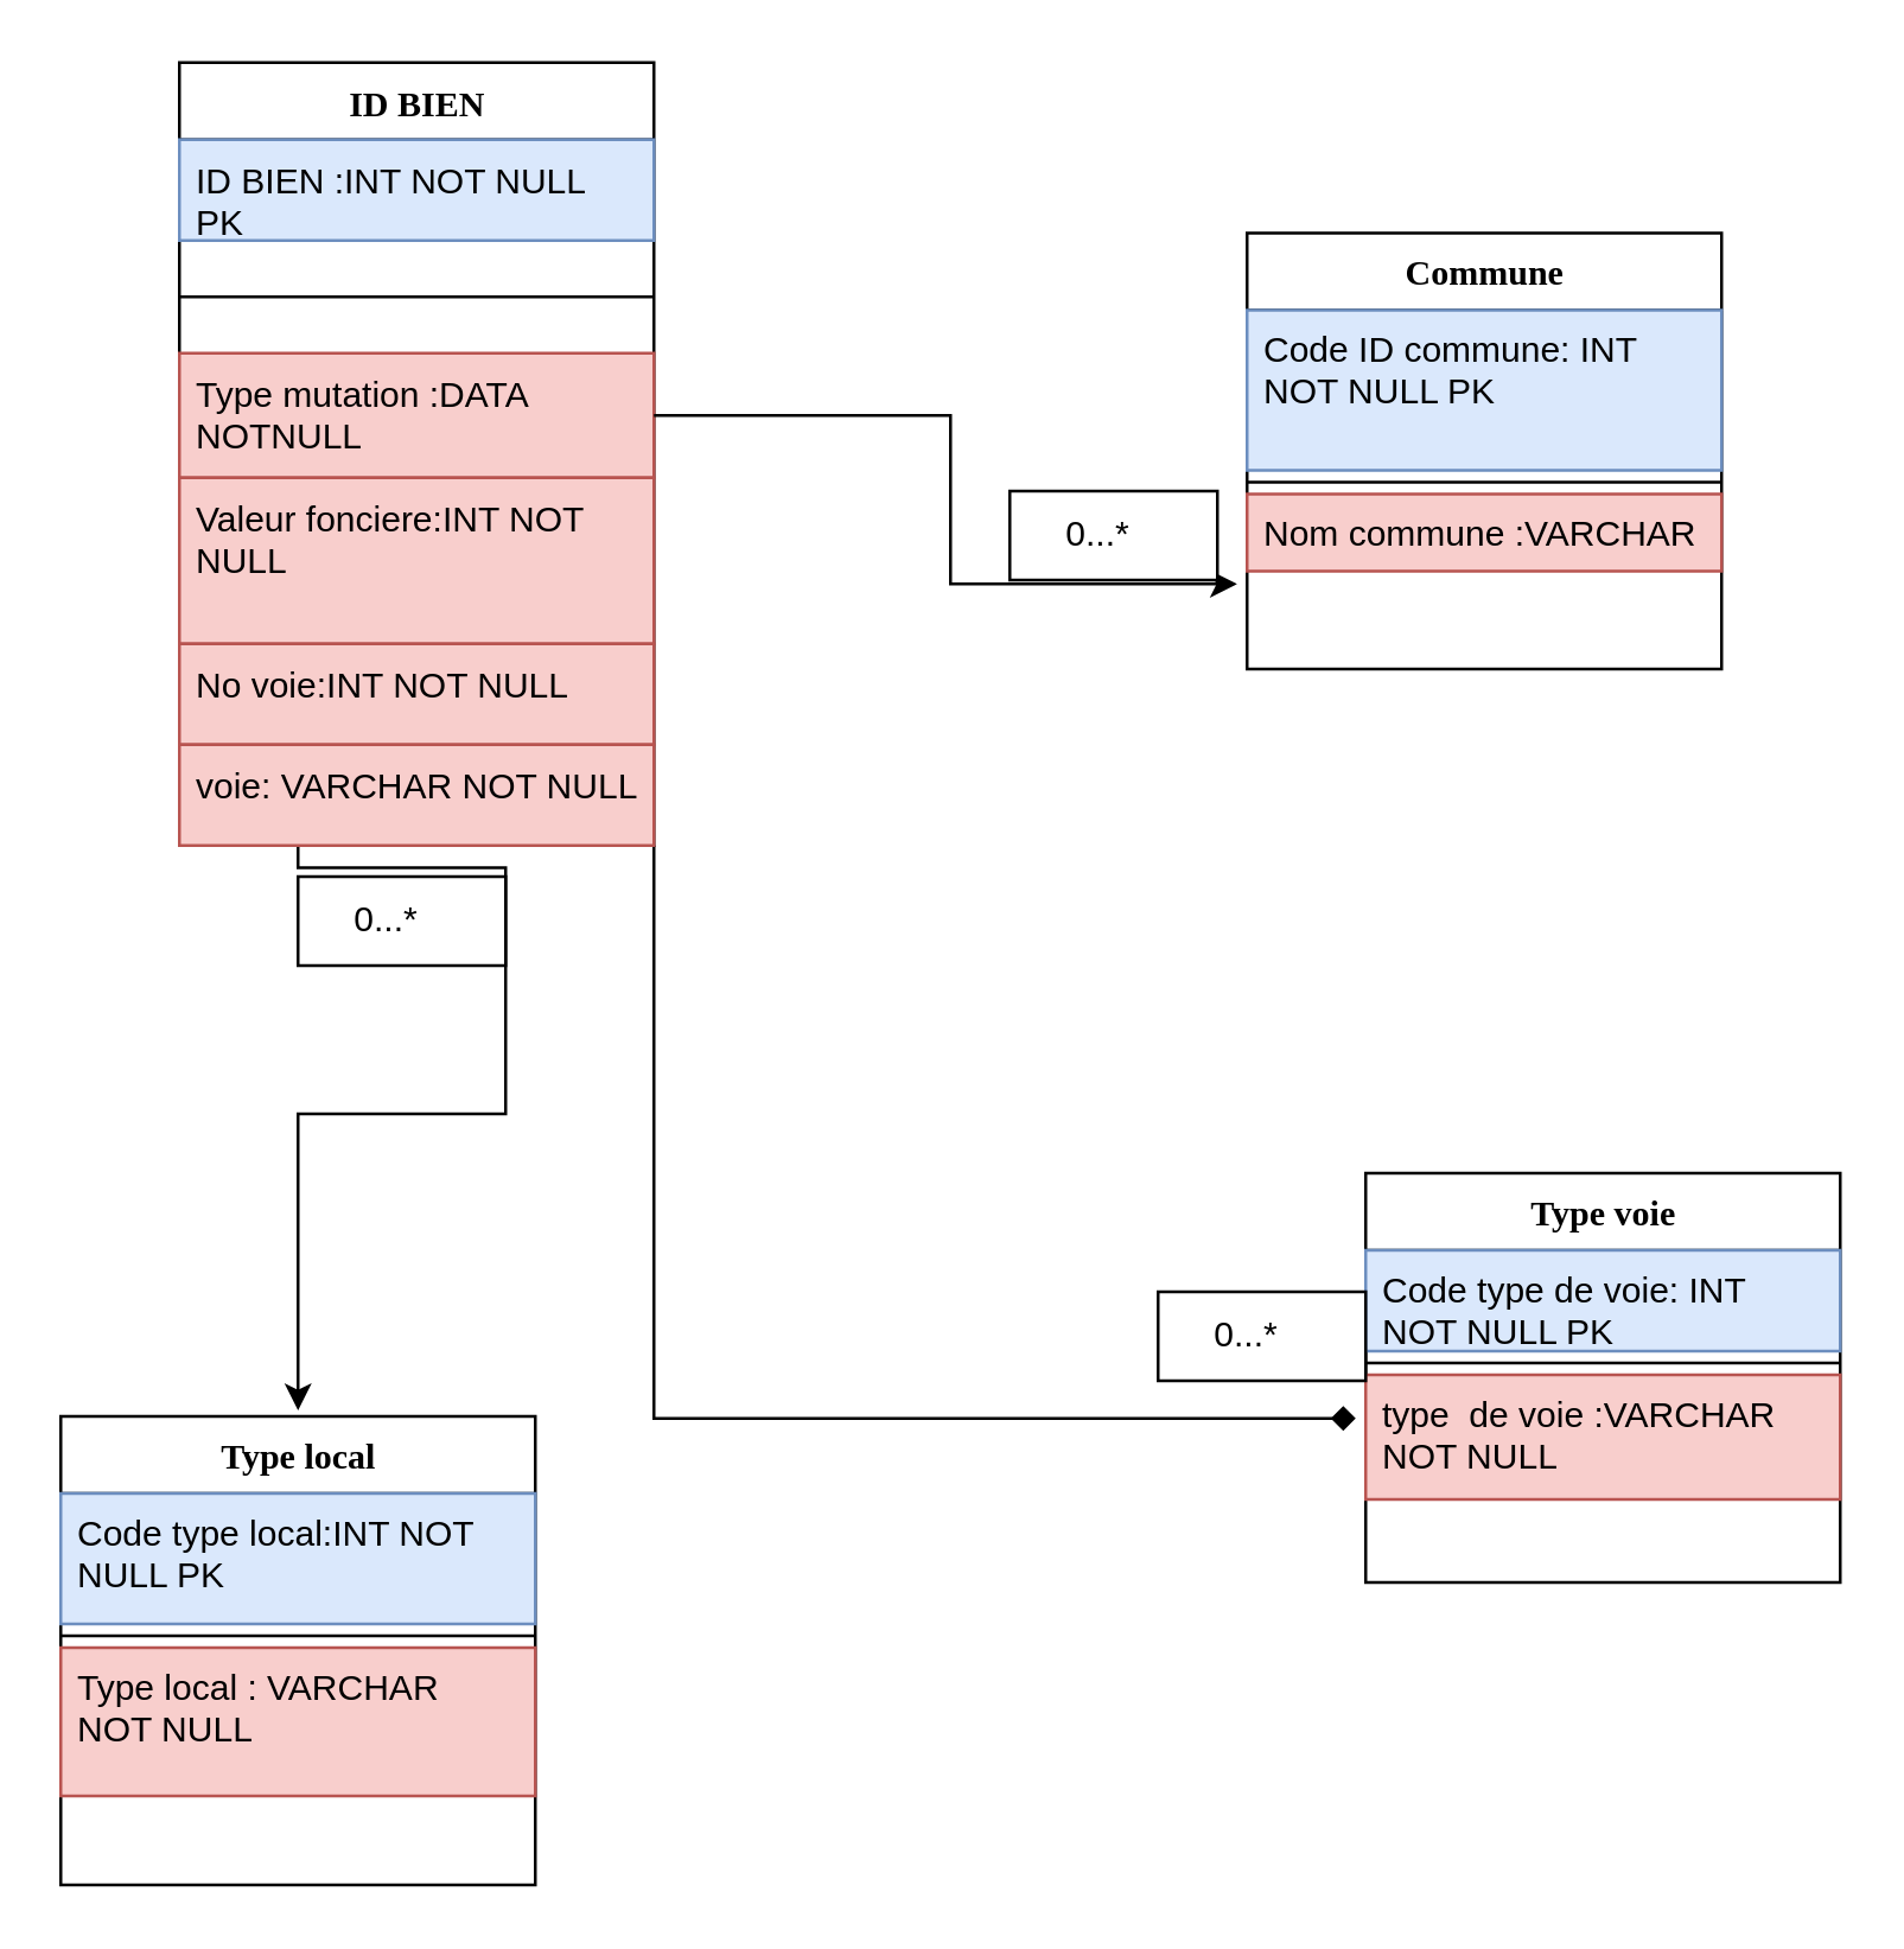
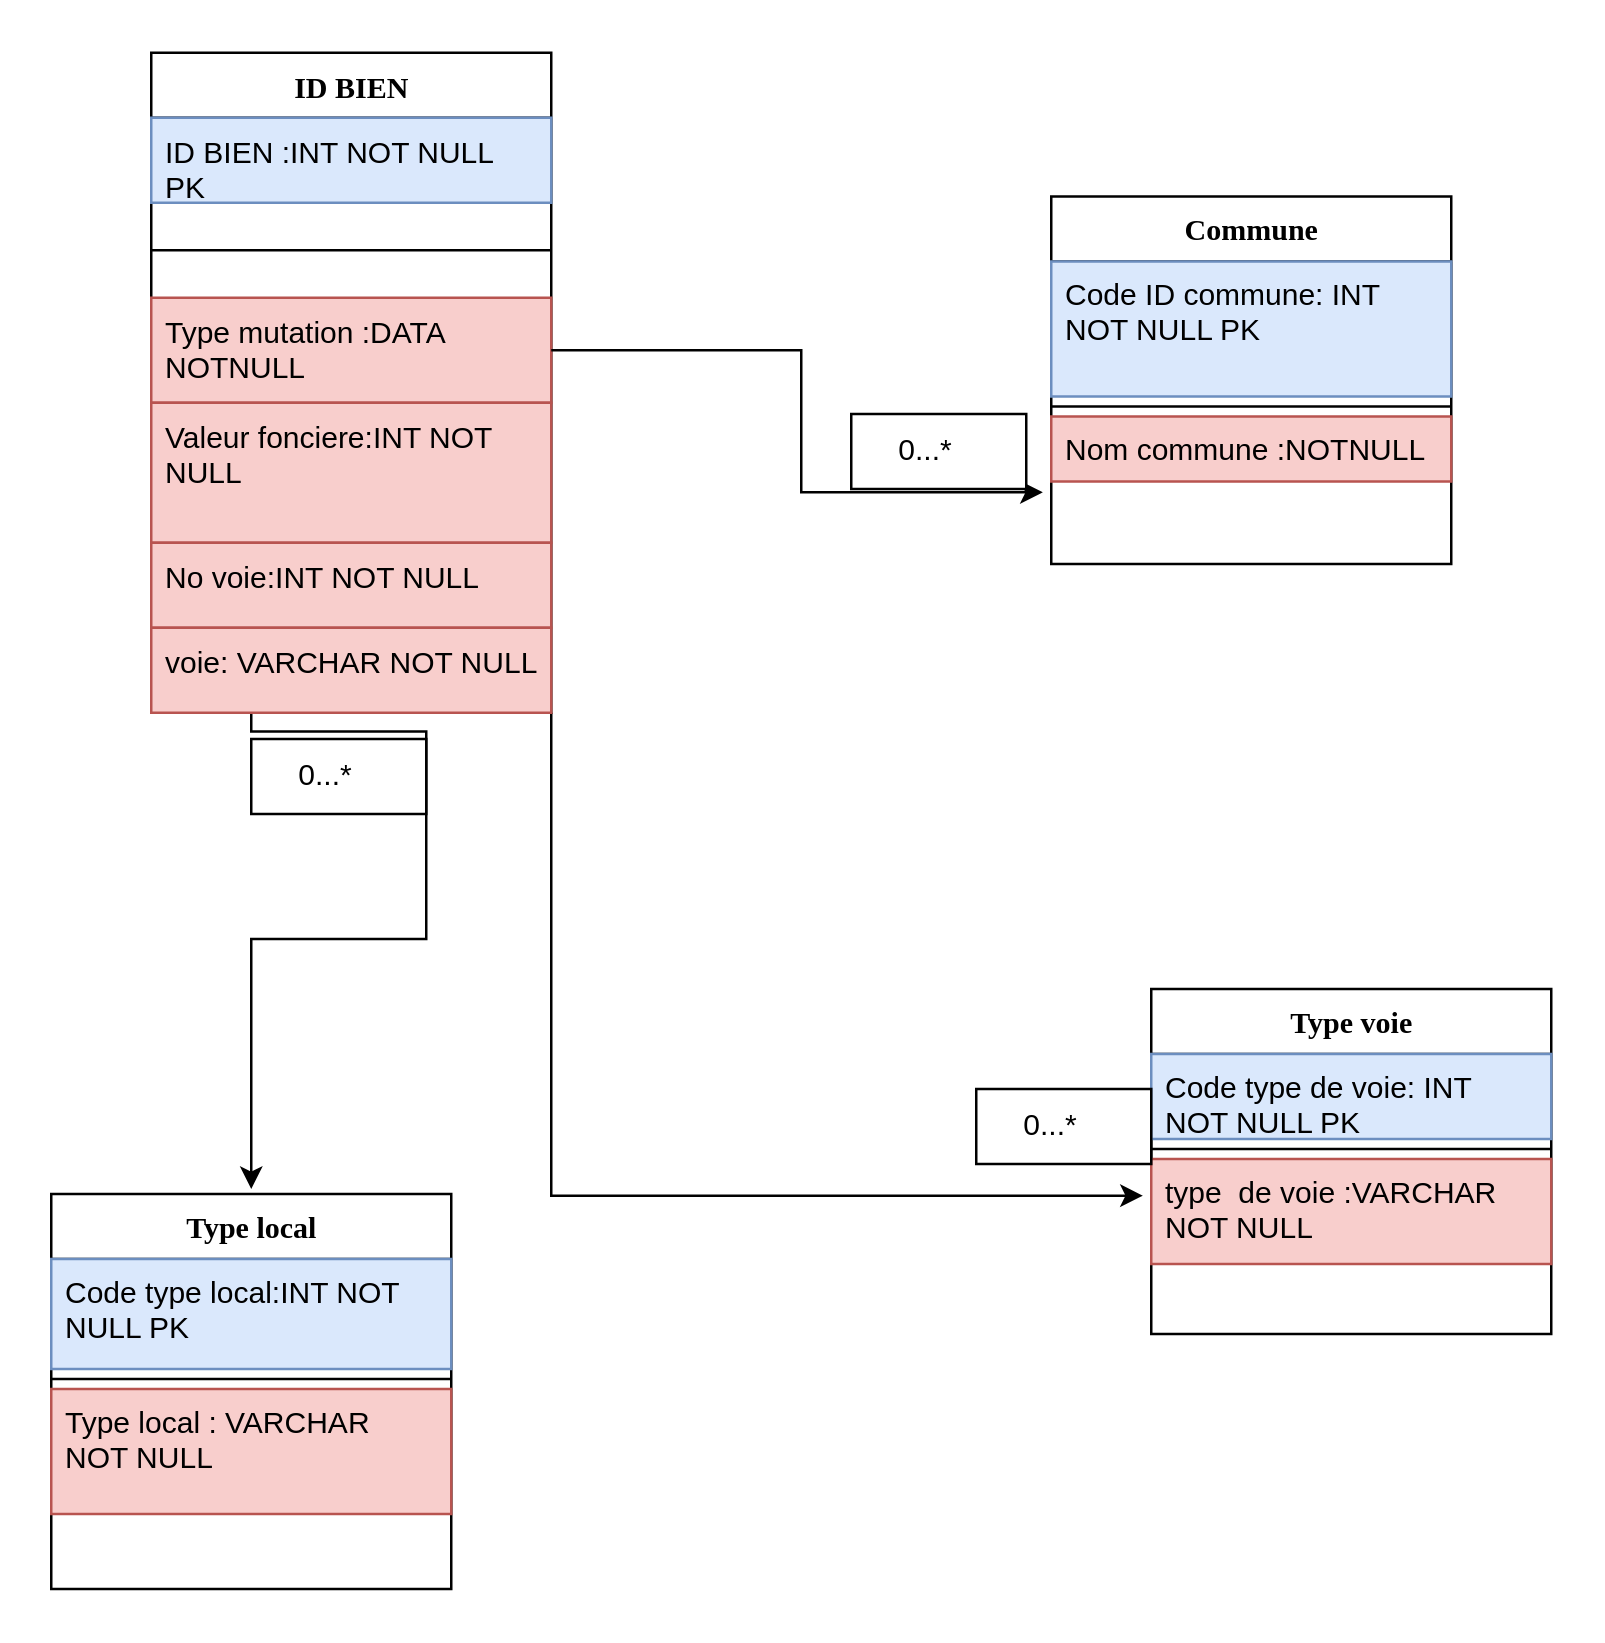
- <mxCell id="14" value="Nom commune :VARCHAR" style="text;html=1;strokeColor=#b85450;fillColor=#f8cecc;align=left;verticalAlign=top;spacingLeft=4;spacingRight=4;whiteSpace=wrap;overflow=hidden;rotatable=0;points=[[0,0.5],[1,0.5]];portConstraint=eastwest;" vertex="1" parent="11"><mxGeometry y="88" width="160" height="26" as="geometry" /></mxCell>
+ <mxCell id="14" value="Nom commune :NOTNULL" style="text;html=1;strokeColor=#b85450;fillColor=#f8cecc;align=left;verticalAlign=top;spacingLeft=4;spacingRight=4;whiteSpace=wrap;overflow=hidden;rotatable=0;points=[[0,0.5],[1,0.5]];portConstraint=eastwest;" vertex="1" parent="11"><mxGeometry y="88" width="160" height="26" as="geometry" /></mxCell>
- <mxCell id="2" style="edgeStyle=orthogonalEdgeStyle;rounded=0;orthogonalLoop=1;jettySize=auto;html=1;exitX=1;exitY=1;exitDx=0;exitDy=0;entryX=-0.021;entryY=0.349;entryDx=0;entryDy=0;entryPerimeter=0;endArrow=diamond;" edge="1" parent="1" source="4" target="22"><mxGeometry relative="1" as="geometry"><mxPoint x="410" y="475" as="targetPoint" /></mxGeometry></mxCell>
+ <mxCell id="2" style="edgeStyle=orthogonalEdgeStyle;rounded=0;orthogonalLoop=1;jettySize=auto;html=1;exitX=1;exitY=1;exitDx=0;exitDy=0;entryX=-0.021;entryY=0.349;entryDx=0;entryDy=0;entryPerimeter=0;" edge="1" parent="1" source="4" target="22"><mxGeometry relative="1" as="geometry"><mxPoint x="410" y="475" as="targetPoint" /></mxGeometry></mxCell>
